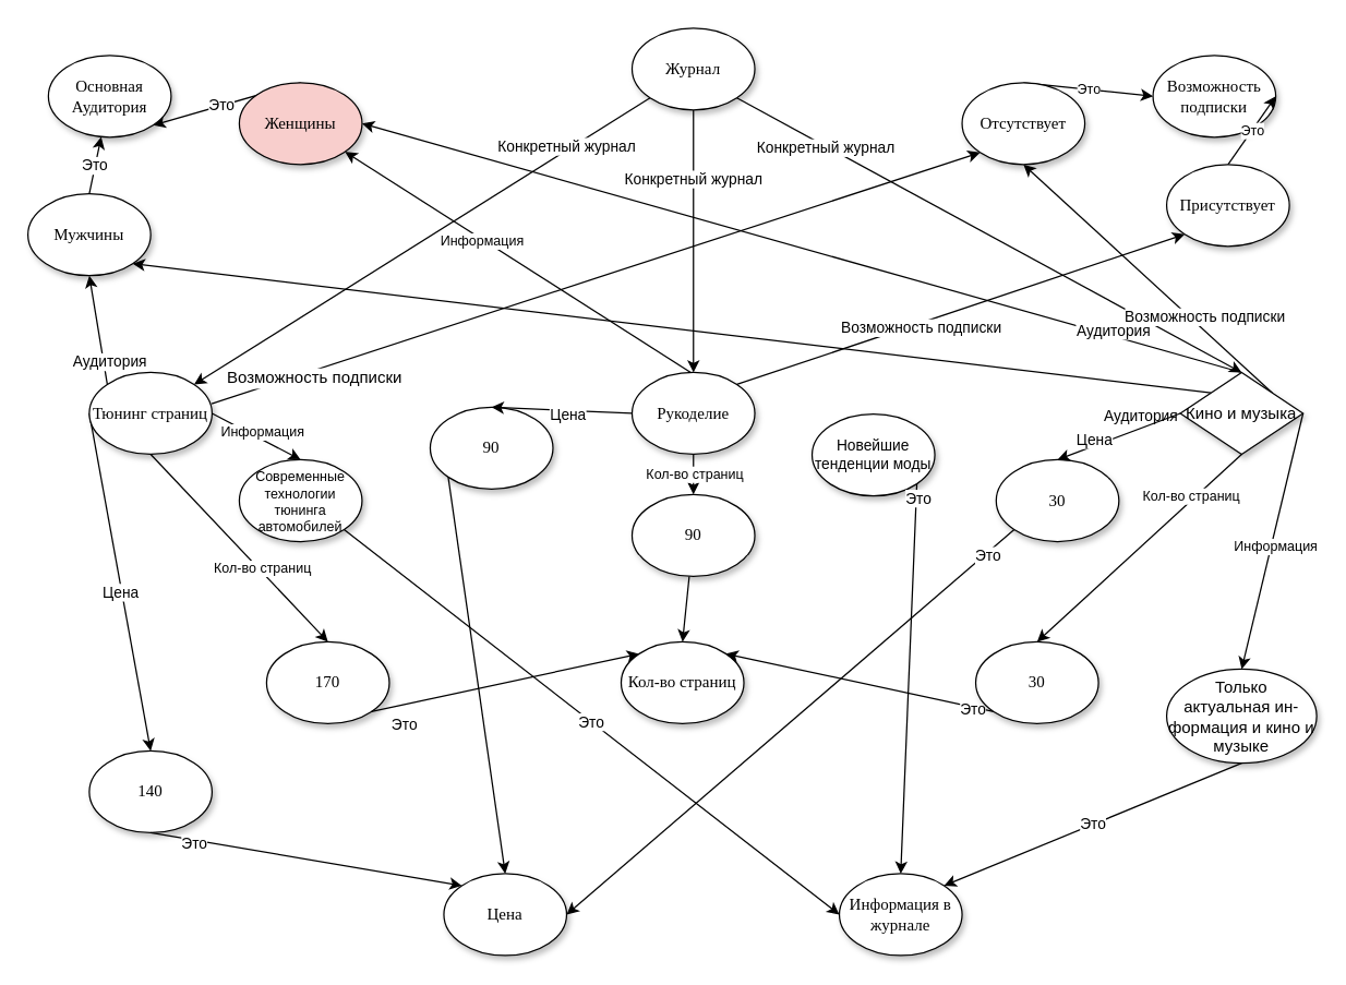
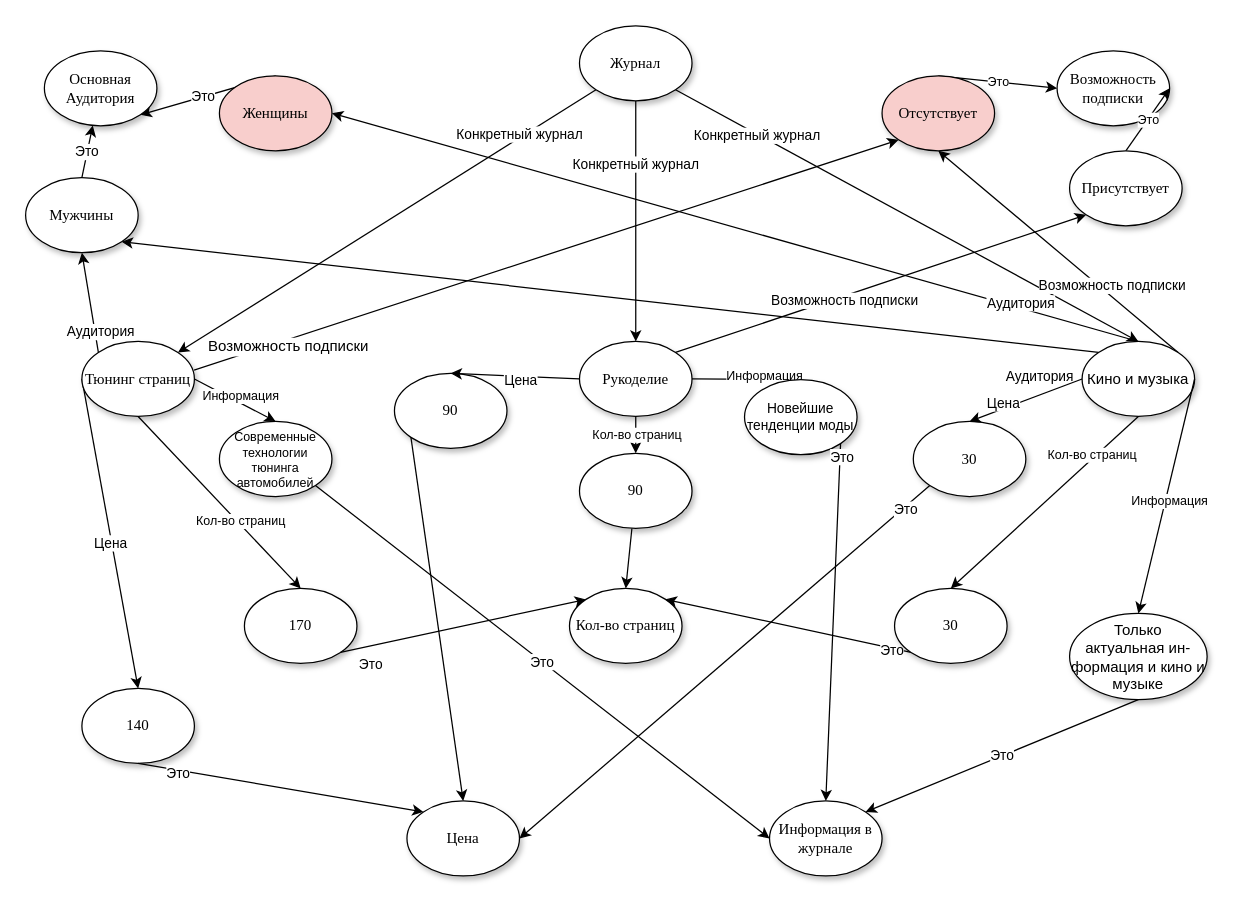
- <mxCell id="46" value="Отсутствует" style="ellipse;whiteSpace=wrap;html=1;rounded=0;shadow=1;comic=0;labelBackgroundColor=none;strokeWidth=1;fontFamily=Verdana;fontSize=12;align=center;" parent="1" vertex="1"><mxGeometry x="705" y="60" width="90" height="60" as="geometry" /></mxCell>
+ <mxCell id="46" value="Отсутствует" style="ellipse;whiteSpace=wrap;html=1;rounded=0;shadow=1;comic=0;labelBackgroundColor=none;strokeWidth=1;fontFamily=Verdana;fontSize=12;align=center;fillColor=#f8cecc;" parent="1" vertex="1"><mxGeometry x="705" y="60" width="90" height="60" as="geometry" /></mxCell>
- <mxCell id="4" value="Информация" style="edgeStyle=none;rounded=0;orthogonalLoop=1;jettySize=auto;html=1;exitX=1;exitY=0.5;exitDx=0;exitDy=0;fontSize=10;" parent="1" source="25" target="12" edge="1"><mxGeometry x="0.322" y="2" relative="1" as="geometry"><mxPoint x="967.5" y="304.5" as="sourcePoint" /><mxPoint x="1057.5" y="383.5" as="targetPoint" /><mxPoint y="-1" as="offset" /></mxGeometry></mxCell>
+ <mxCell id="4" value="Информация" style="edgeStyle=none;rounded=0;orthogonalLoop=1;jettySize=auto;html=1;exitX=1;exitY=0.5;exitDx=0;exitDy=0;entryX=0.5;entryY=0;entryDx=0;entryDy=0;fontSize=10;" parent="1" source="25" target="37" edge="1"><mxGeometry x="0.322" y="2" relative="1" as="geometry"><mxPoint x="967.5" y="304.5" as="sourcePoint" /><mxPoint x="1057.5" y="383.5" as="targetPoint" /><mxPoint y="-1" as="offset" /></mxGeometry></mxCell>
- <mxCell id="50" value="&lt;font face=&quot;calibri, sans-serif&quot;&gt;Кино и музыка&lt;/font&gt;" style="rhombus;whiteSpace=wrap;html=1;shadow=1;comic=0;labelBackgroundColor=none;strokeWidth=1;fontFamily=Verdana;fontSize=12;align=center;" parent="1" vertex="1"><mxGeometry x="865" y="272.5" width="90" height="60" as="geometry" /></mxCell>
+ <mxCell id="50" value="&lt;font face=&quot;calibri, sans-serif&quot;&gt;Кино и музыка&lt;/font&gt;" style="ellipse;whiteSpace=wrap;html=1;rounded=0;shadow=1;comic=0;labelBackgroundColor=none;strokeWidth=1;fontFamily=Verdana;fontSize=12;align=center;" parent="1" vertex="1"><mxGeometry x="865" y="272.5" width="90" height="60" as="geometry" /></mxCell>
